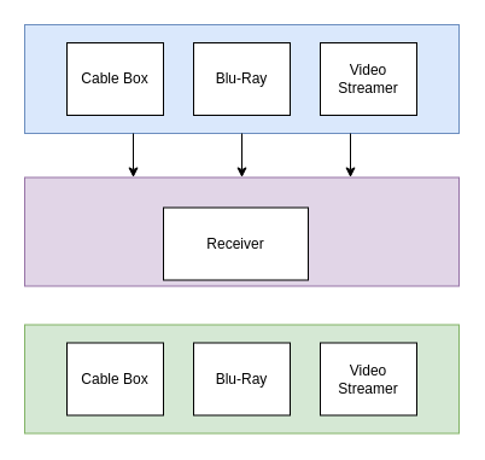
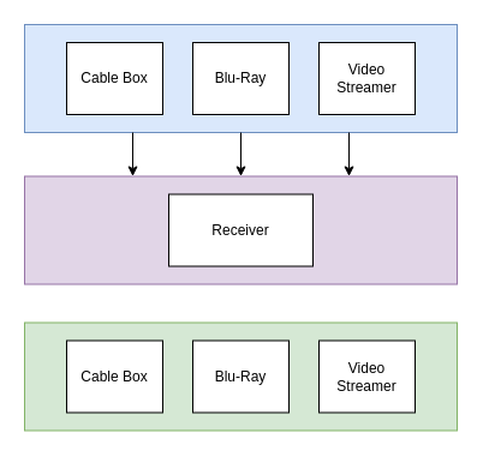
- <mxCell id="12" value="Receiver" style="rounded=0;whiteSpace=wrap;html=1;" vertex="1" parent="1"><mxGeometry x="135" y="171.5" width="120" height="60" as="geometry" /></mxCell>
+ <mxCell id="12" value="Receiver" style="rounded=0;whiteSpace=wrap;html=1;" vertex="1" parent="1"><mxGeometry x="140" y="161.5" width="120" height="60" as="geometry" /></mxCell>
